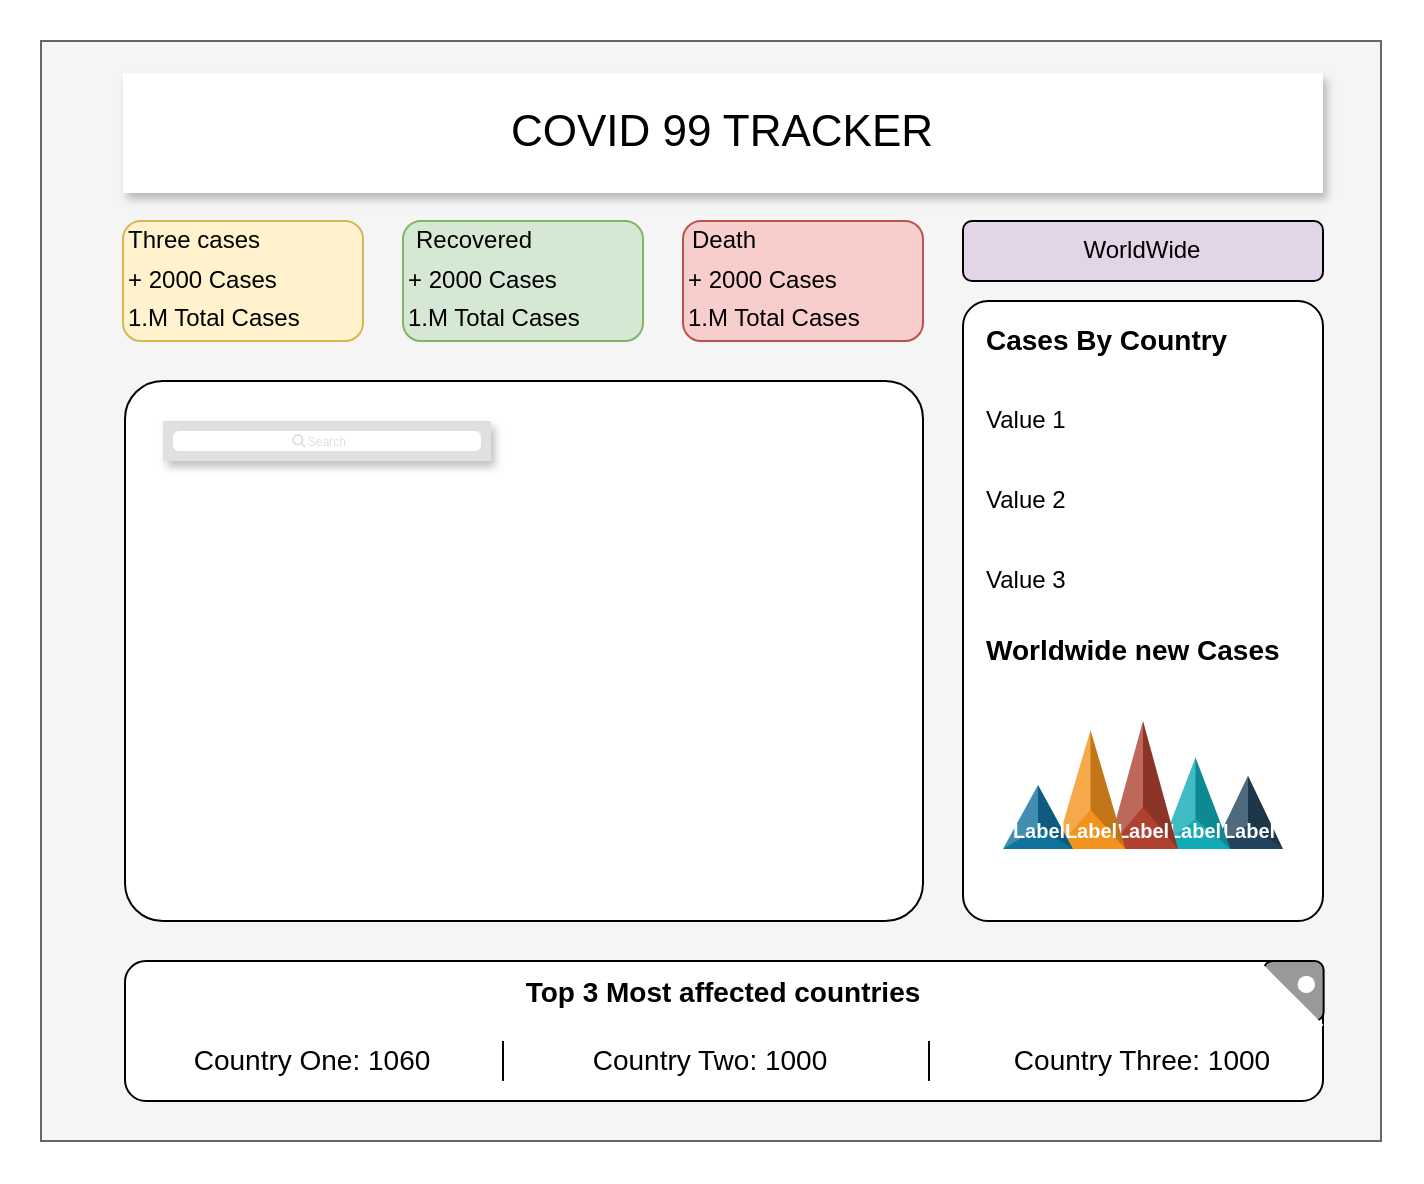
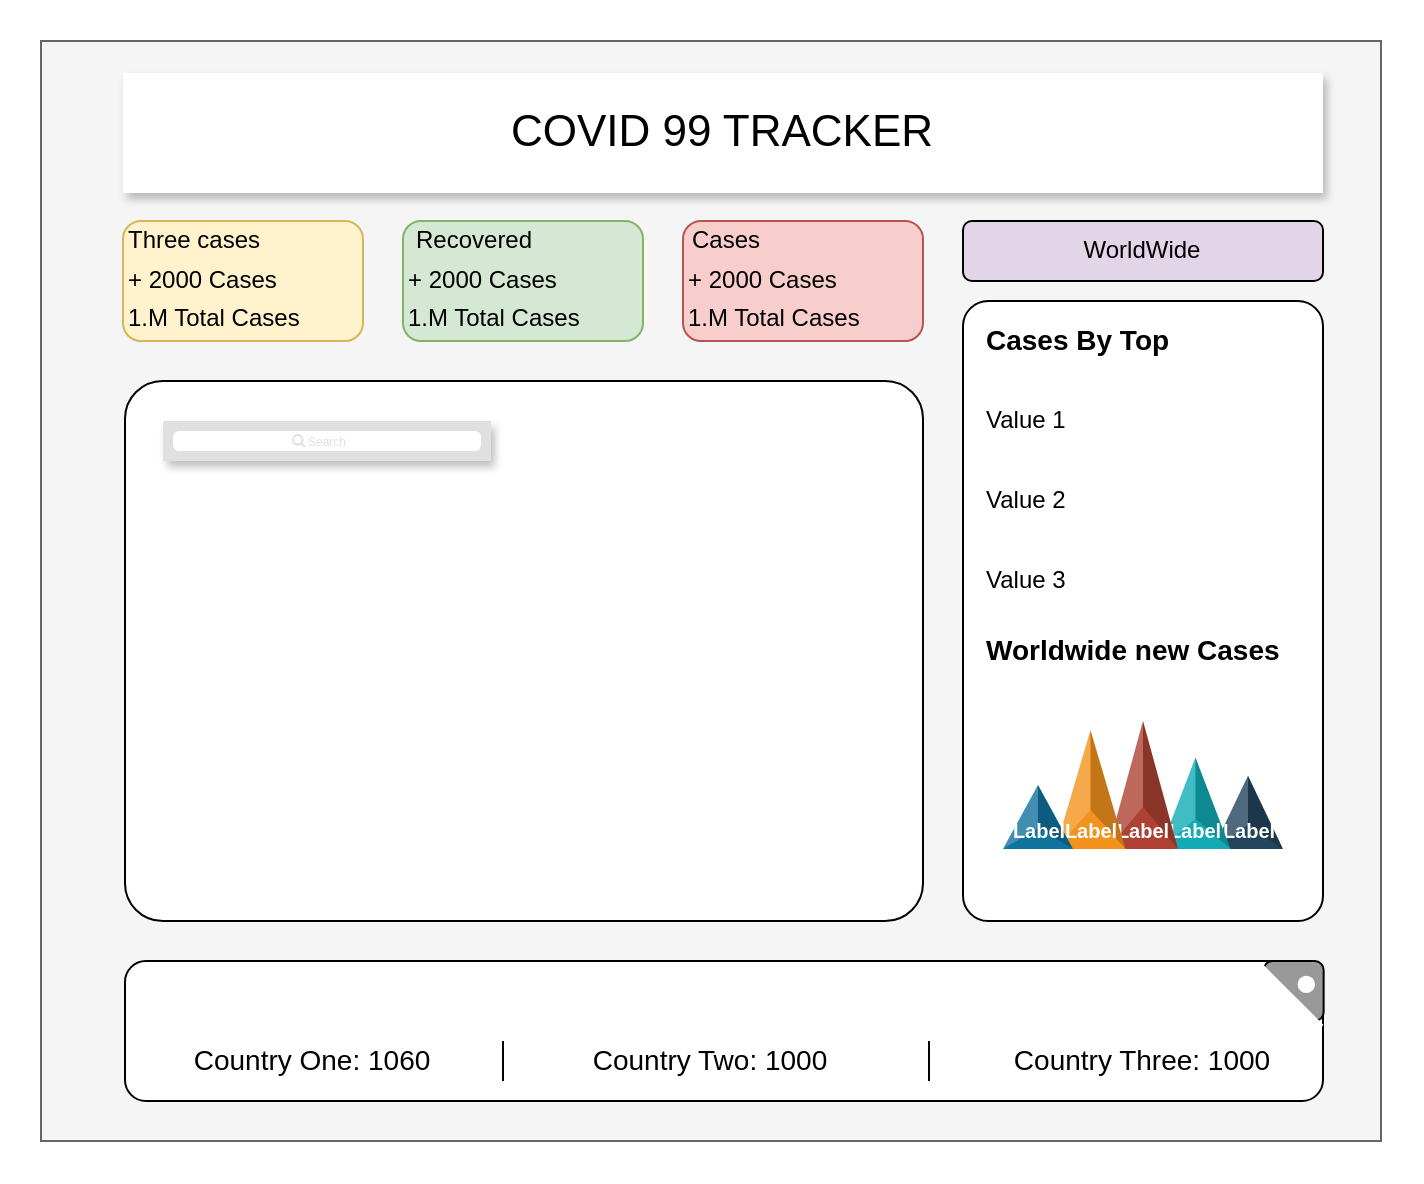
- <mxCell id="14" value="Death" style="text;html=1;strokeColor=none;fillColor=none;align=left;verticalAlign=middle;whiteSpace=wrap;rounded=0;" parent="1" vertex="1"><mxGeometry x="344" y="110" width="110" height="20" as="geometry" /></mxCell>
+ <mxCell id="14" value="Cases" style="text;html=1;strokeColor=none;fillColor=none;align=left;verticalAlign=middle;whiteSpace=wrap;rounded=0;" parent="1" vertex="1"><mxGeometry x="344" y="110" width="110" height="20" as="geometry" /></mxCell>
- <mxCell id="23" value="Cases By Country" style="text;html=1;strokeColor=none;fillColor=none;align=left;verticalAlign=middle;whiteSpace=wrap;rounded=0;shadow=1;fontSize=14;fontStyle=1" vertex="1" parent="1"><mxGeometry x="491" y="160" width="130" height="20" as="geometry" /></mxCell>
+ <mxCell id="23" value="Cases By Top" style="text;html=1;strokeColor=none;fillColor=none;align=left;verticalAlign=middle;whiteSpace=wrap;rounded=0;shadow=1;fontSize=14;fontStyle=1" vertex="1" parent="1"><mxGeometry x="491" y="160" width="130" height="20" as="geometry" /></mxCell>
- <mxCell id="39" value="Top 3 Most affected countries" style="text;html=1;strokeColor=none;fillColor=none;align=center;verticalAlign=middle;whiteSpace=wrap;rounded=0;shadow=0;fontSize=14;fontStyle=1" vertex="1" parent="1"><mxGeometry x="251" y="486" width="221" height="20" as="geometry" /></mxCell>
